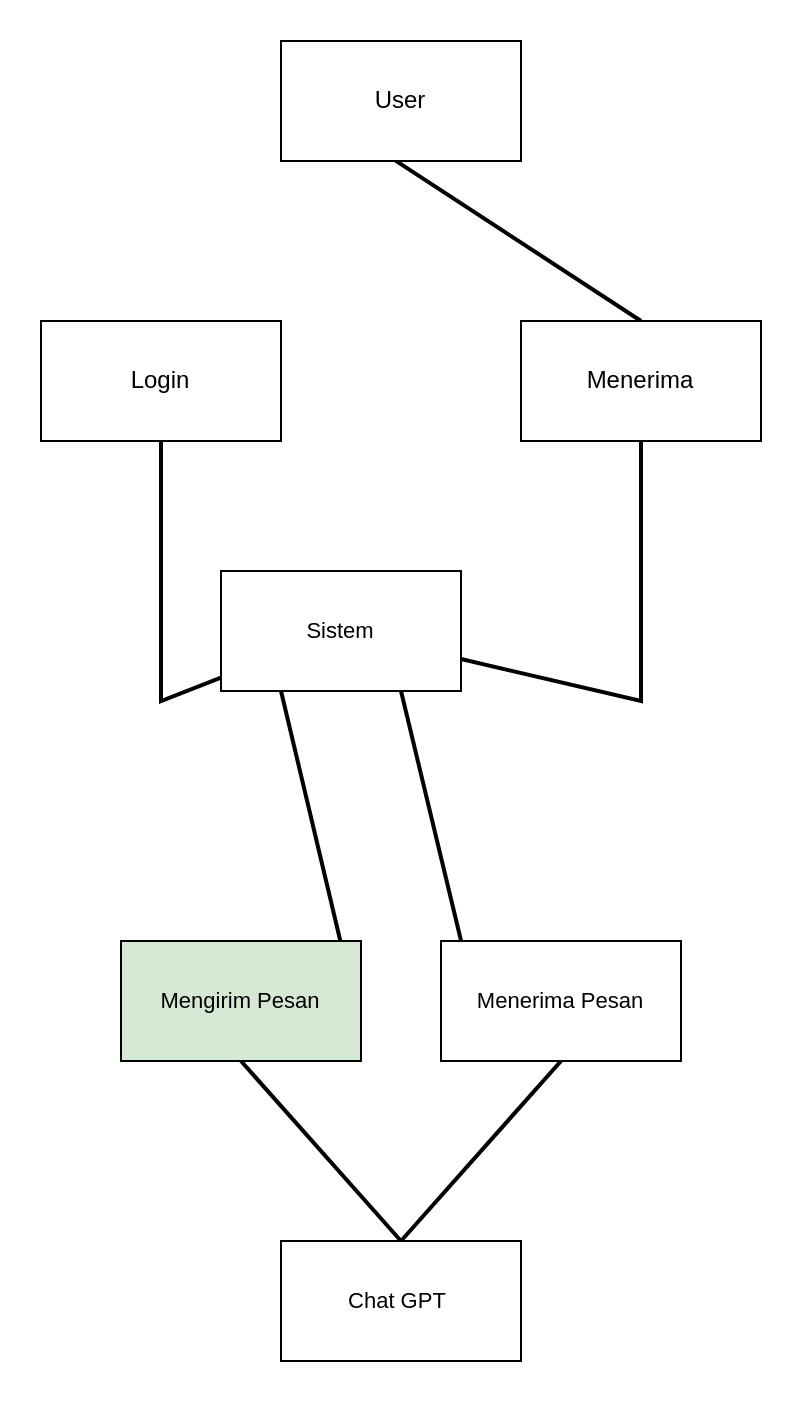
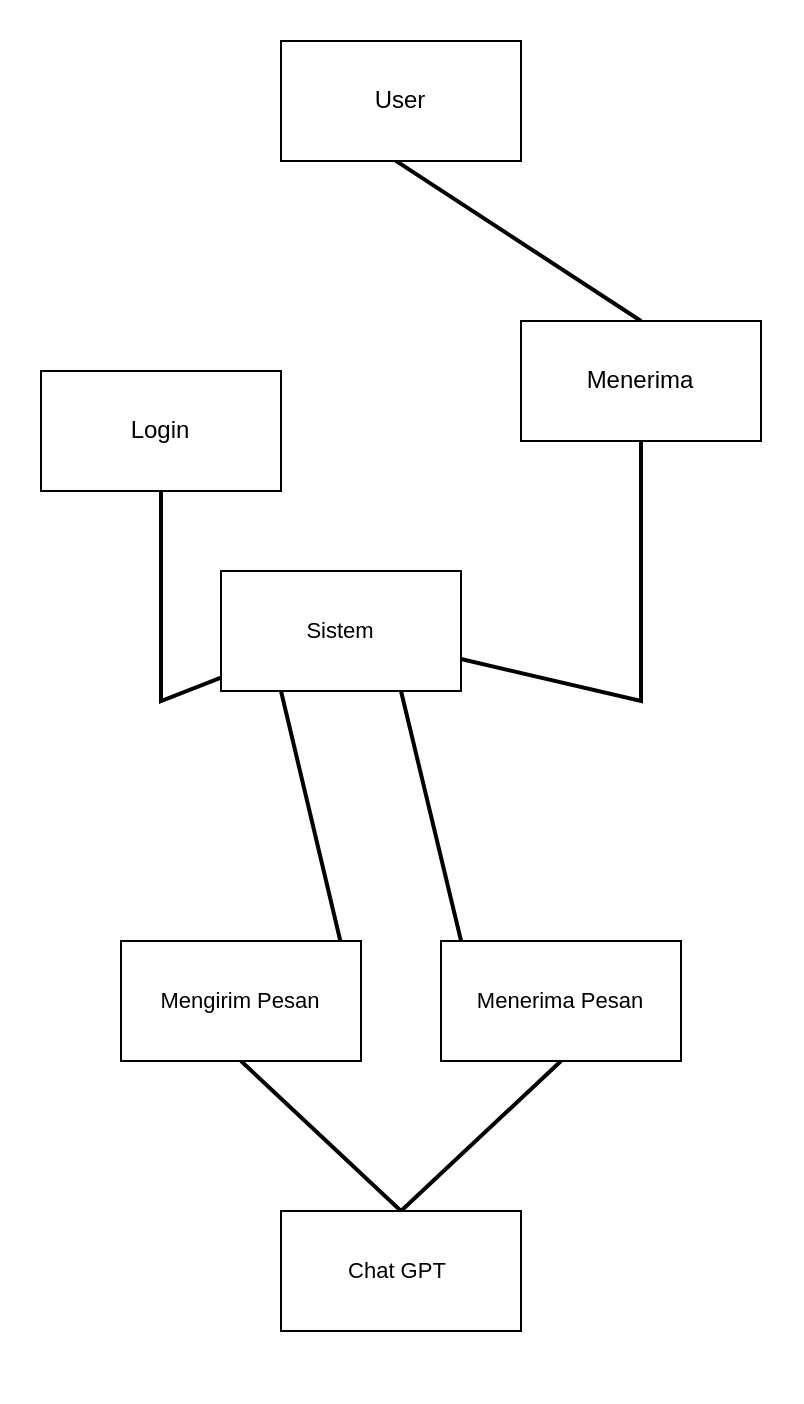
- <mxCell id="3" value="Login" style="rounded=0;whiteSpace=wrap;html=1;" vertex="1" parent="1"><mxGeometry x="20" y="160" width="120" height="60" as="geometry" /></mxCell>
+ <mxCell id="3" value="Login" style="rounded=0;whiteSpace=wrap;html=1;" vertex="1" parent="1"><mxGeometry x="20" y="185" width="120" height="60" as="geometry" /></mxCell>
- <mxCell id="12" value="Mengirim Pesan" style="rounded=0;whiteSpace=wrap;html=1;fontFamily=Helvetica;fontSize=11;fontColor=default;fillColor=#d5e8d4;" vertex="1" parent="1"><mxGeometry x="60" y="470" width="120" height="60" as="geometry" /></mxCell>
+ <mxCell id="12" value="Mengirim Pesan" style="rounded=0;whiteSpace=wrap;html=1;fontFamily=Helvetica;fontSize=11;fontColor=default;" vertex="1" parent="1"><mxGeometry x="60" y="470" width="120" height="60" as="geometry" /></mxCell>
- <mxCell id="15" value="Chat GPT&amp;nbsp;" style="rounded=0;whiteSpace=wrap;html=1;fontFamily=Helvetica;fontSize=11;fontColor=default;" vertex="1" parent="1"><mxGeometry x="140" y="620" width="120" height="60" as="geometry" /></mxCell>
+ <mxCell id="15" value="Chat GPT&amp;nbsp;" style="rounded=0;whiteSpace=wrap;html=1;fontFamily=Helvetica;fontSize=11;fontColor=default;" vertex="1" parent="1"><mxGeometry x="140" y="605" width="120" height="60" as="geometry" /></mxCell>
